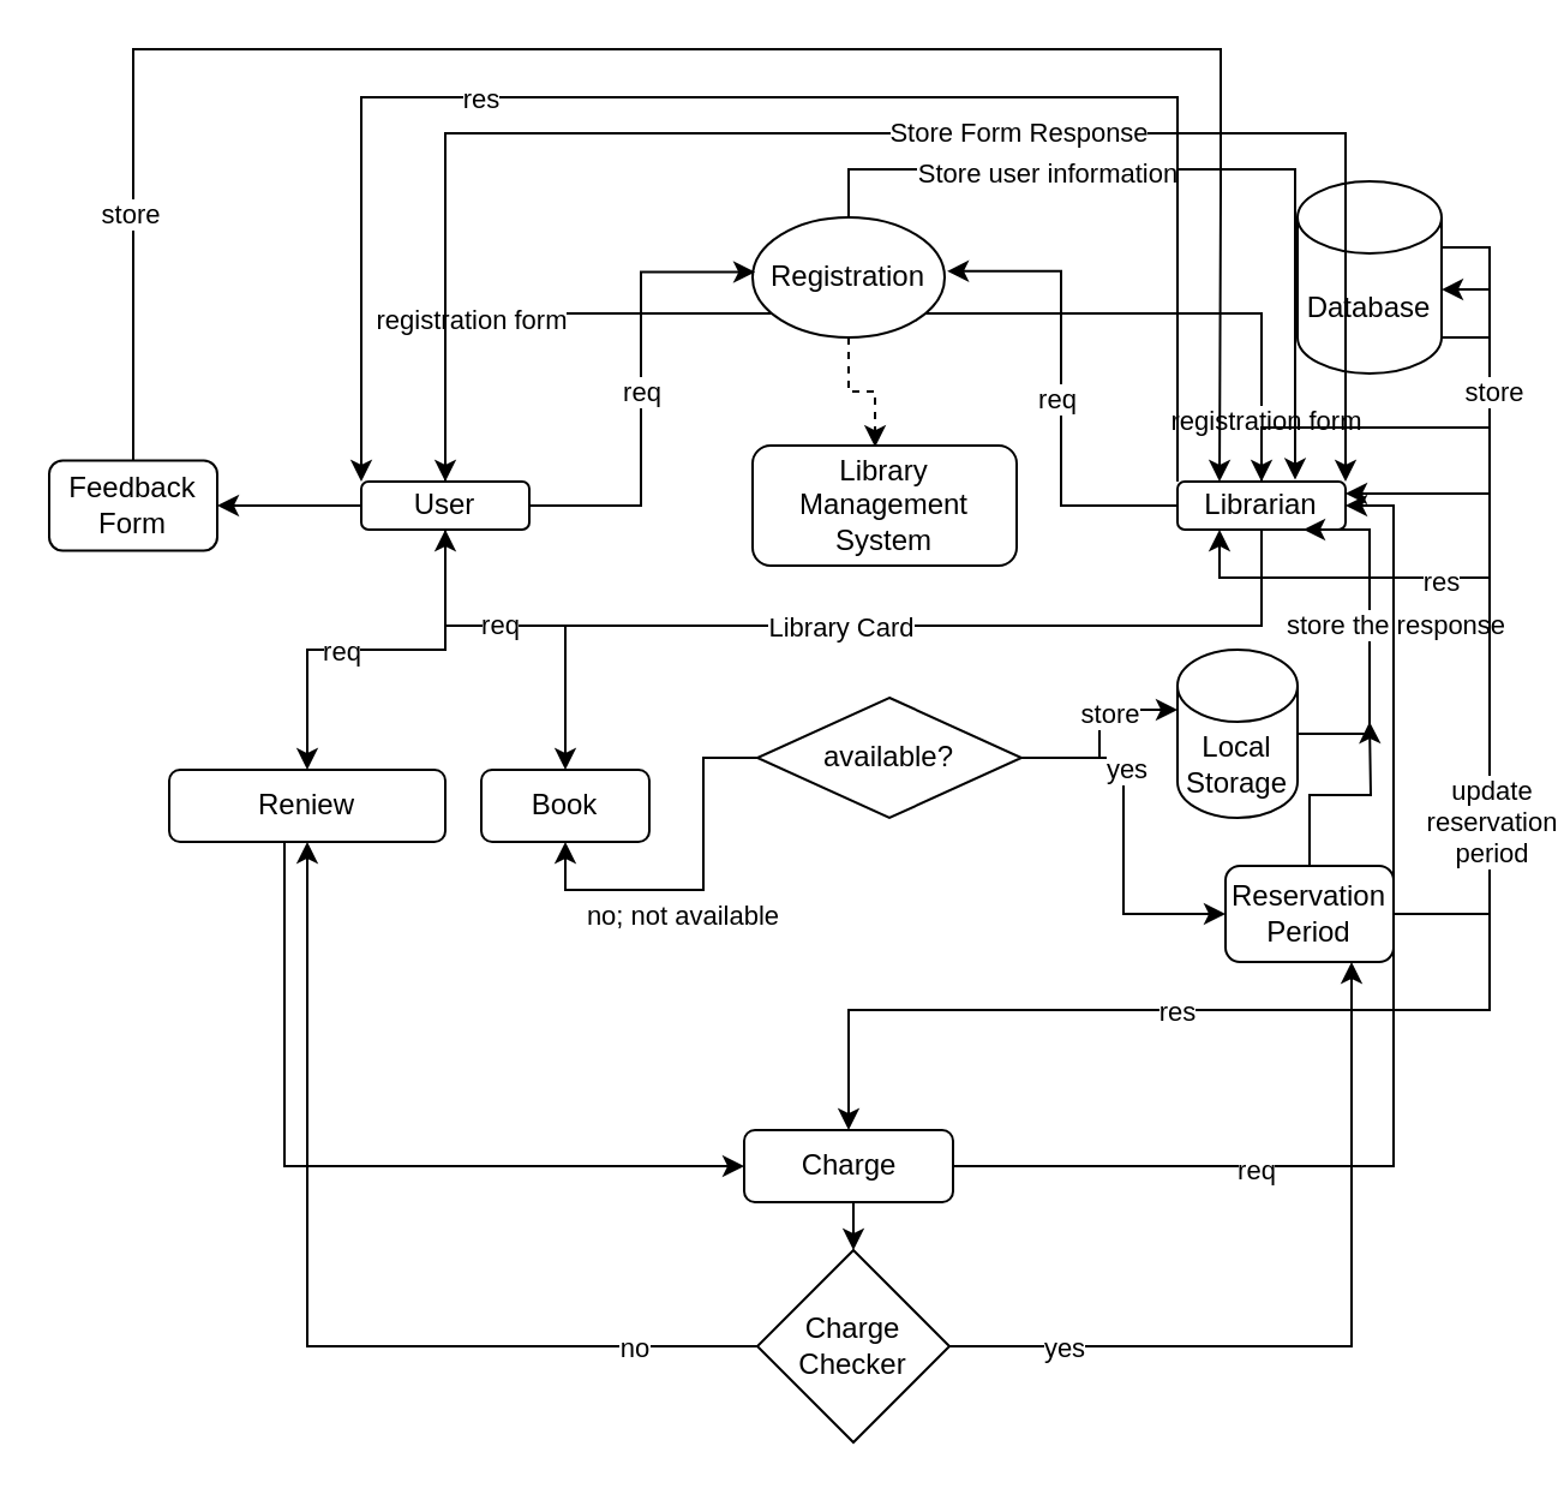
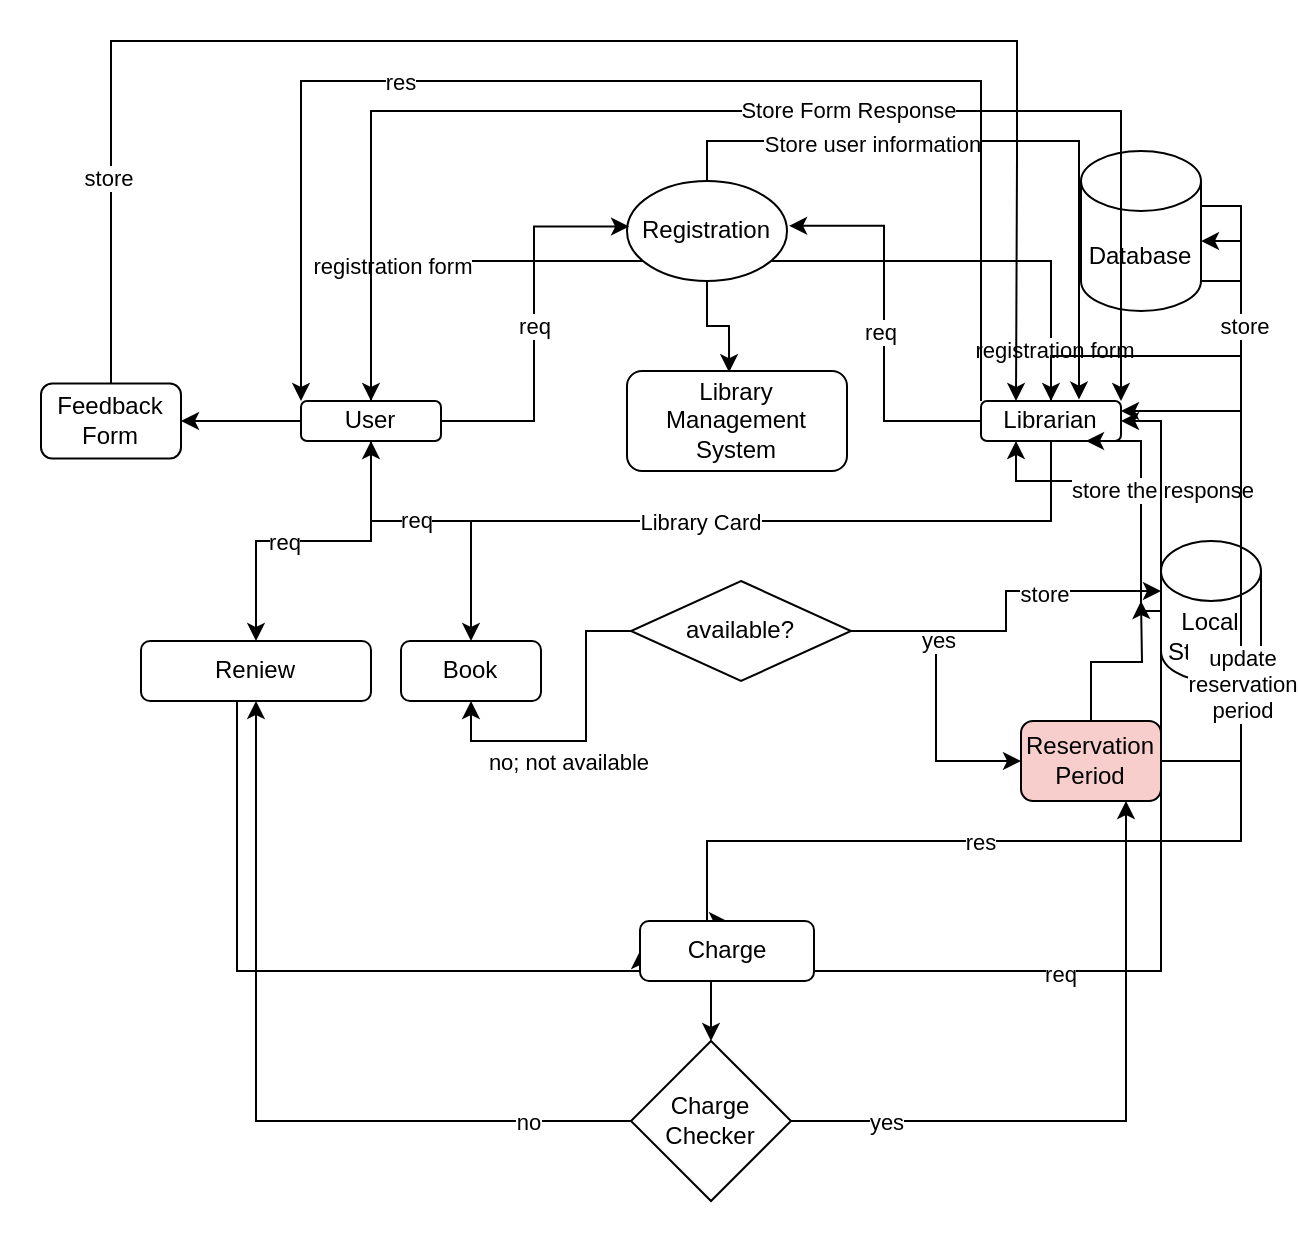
- <mxCell id="23" style="edgeStyle=orthogonalEdgeStyle;rounded=0;orthogonalLoop=1;jettySize=auto;html=1;entryX=0.464;entryY=0.012;entryDx=0;entryDy=0;entryPerimeter=0;dashed=1;" edge="1" parent="1" source="18" target="2"><mxGeometry relative="1" as="geometry" /></mxCell>
+ <mxCell id="23" style="edgeStyle=orthogonalEdgeStyle;rounded=0;orthogonalLoop=1;jettySize=auto;html=1;entryX=0.464;entryY=0.012;entryDx=0;entryDy=0;entryPerimeter=0;" edge="1" parent="1" source="18" target="2"><mxGeometry relative="1" as="geometry" /></mxCell>
- <mxCell id="41" value="Local Storage" style="shape=cylinder3;whiteSpace=wrap;html=1;boundedLbl=1;backgroundOutline=1;size=15;" vertex="1" parent="1"><mxGeometry x="490" y="270" width="50" height="70" as="geometry" /></mxCell>
+ <mxCell id="41" value="Local Storage" style="shape=cylinder3;whiteSpace=wrap;html=1;boundedLbl=1;backgroundOutline=1;size=15;" vertex="1" parent="1"><mxGeometry x="580" y="270" width="50" height="70" as="geometry" /></mxCell>
- <mxCell id="40" value="&lt;div&gt;Reservation&lt;/div&gt;&lt;div&gt;Period&lt;br&gt;&lt;/div&gt;" style="rounded=1;whiteSpace=wrap;html=1;" vertex="1" parent="1"><mxGeometry x="510" y="360" width="70" height="40" as="geometry" /></mxCell>
+ <mxCell id="40" value="&lt;div&gt;Reservation&lt;/div&gt;&lt;div&gt;Period&lt;br&gt;&lt;/div&gt;" style="rounded=1;whiteSpace=wrap;html=1;fillColor=#f8cecc;" vertex="1" parent="1"><mxGeometry x="510" y="360" width="70" height="40" as="geometry" /></mxCell>
- <mxCell id="51" value="Charge" style="rounded=1;whiteSpace=wrap;html=1;" vertex="1" parent="1"><mxGeometry x="309.5" y="470" width="87" height="30" as="geometry" /></mxCell>
+ <mxCell id="51" value="Charge" style="rounded=1;whiteSpace=wrap;html=1;" vertex="1" parent="1"><mxGeometry x="319.5" y="460" width="87" height="30" as="geometry" /></mxCell>
